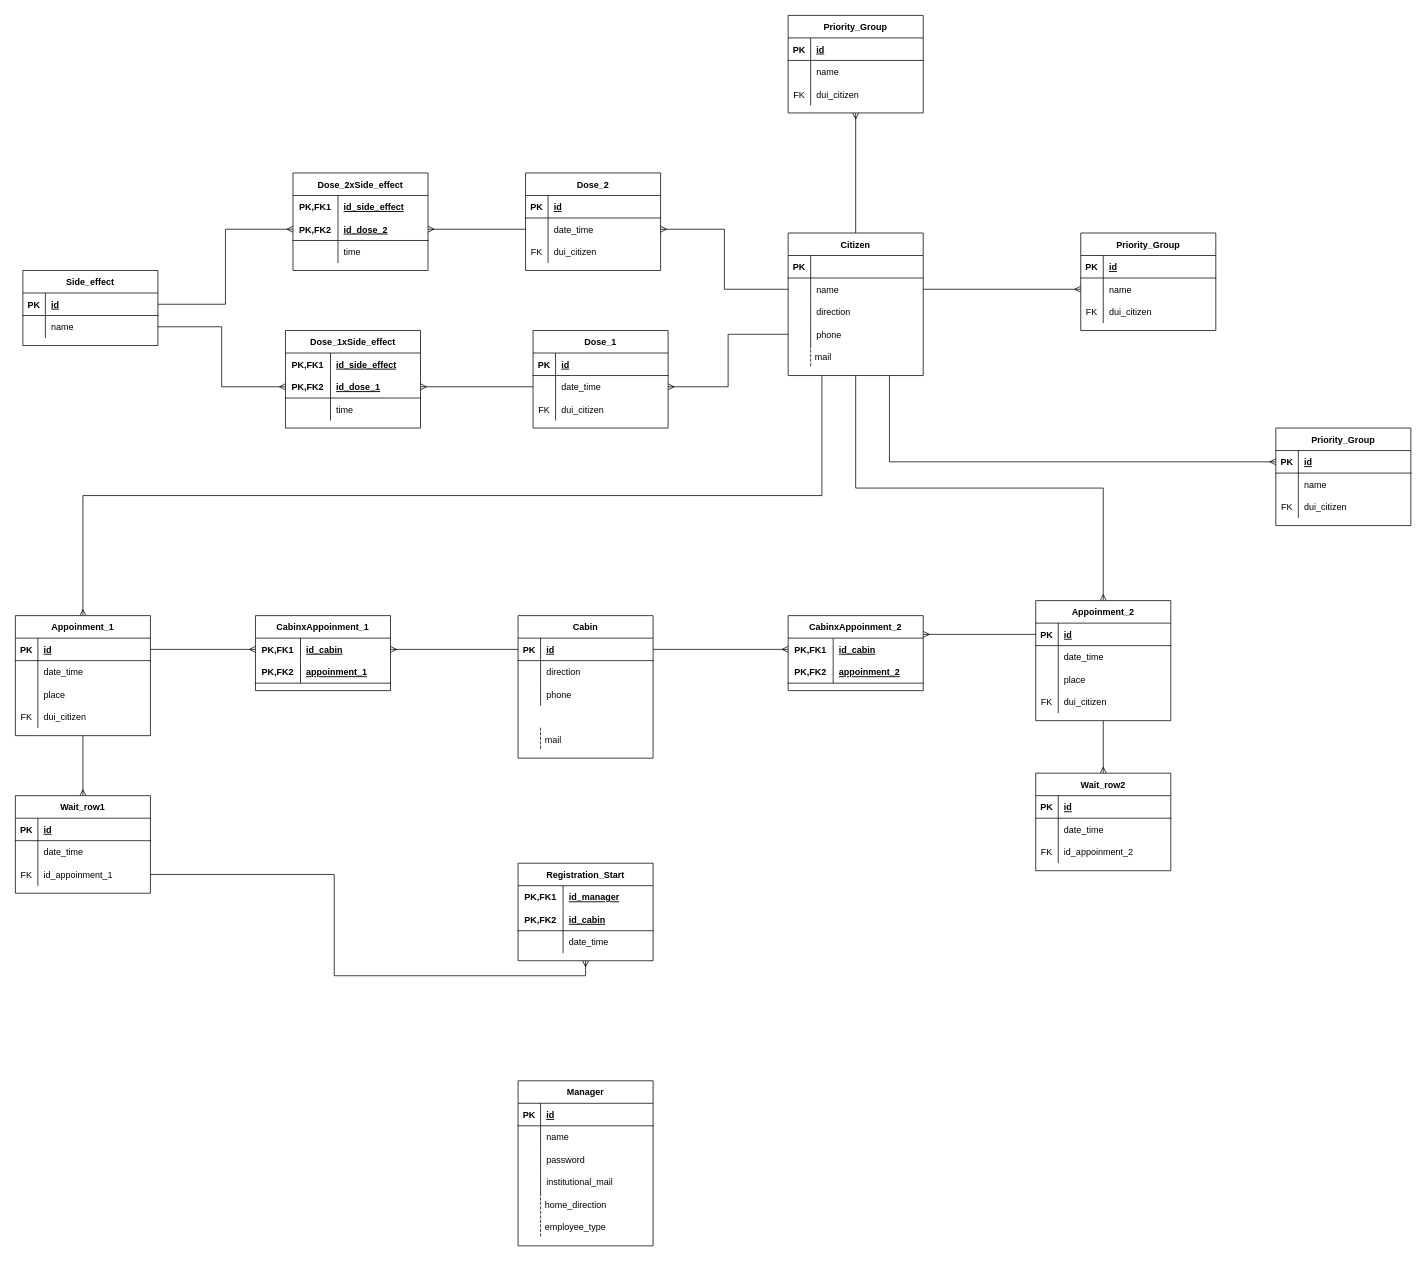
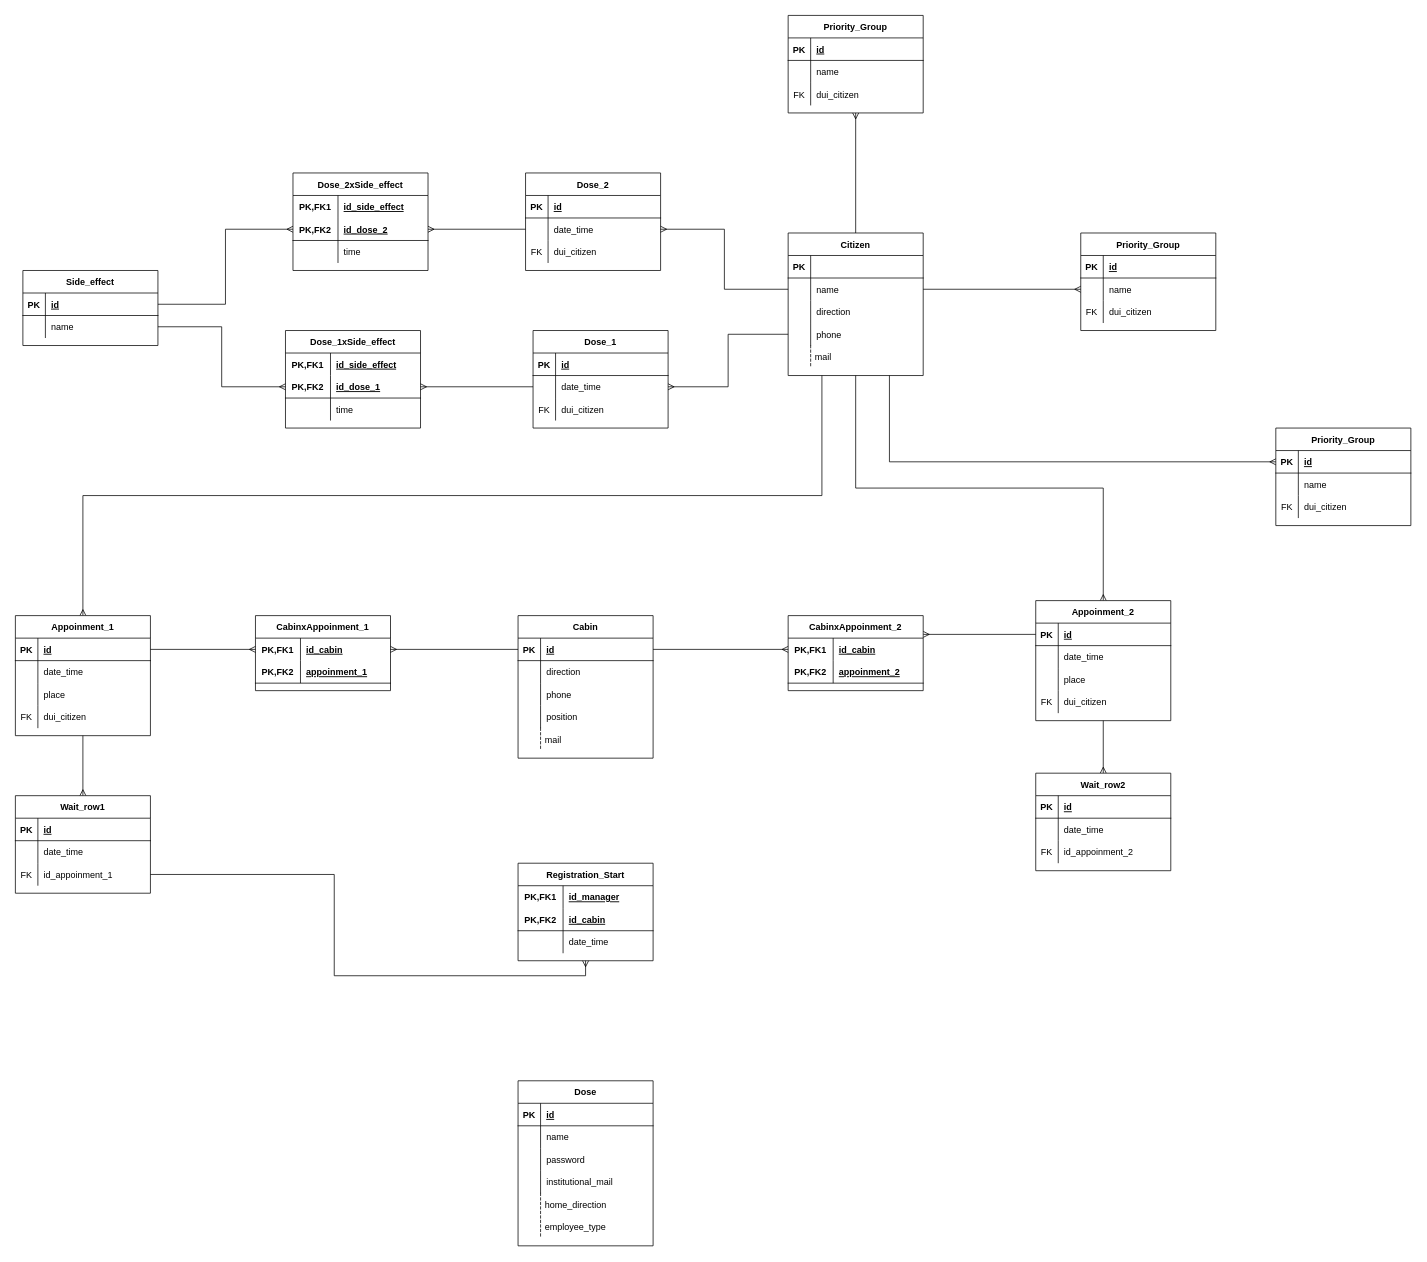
+ <mxCell id="42" value="position" style="shape=partialRectangle;connectable=0;fillColor=none;top=0;left=0;bottom=0;right=0;align=left;spacingLeft=6;overflow=hidden;" vertex="1" parent="40"><mxGeometry x="30" width="150" height="30" as="geometry" /></mxCell>
- <mxCell id="2" value="Manager" style="shape=table;startSize=30;container=1;collapsible=1;childLayout=tableLayout;fixedRows=1;rowLines=0;fontStyle=1;align=center;resizeLast=1;" vertex="1" parent="1"><mxGeometry x="690" y="1440" width="180" height="220" as="geometry"><mxRectangle x="300" y="190" width="80" height="30" as="alternateBounds" /></mxGeometry></mxCell>
+ <mxCell id="2" value="Dose" style="shape=table;startSize=30;container=1;collapsible=1;childLayout=tableLayout;fixedRows=1;rowLines=0;fontStyle=1;align=center;resizeLast=1;" vertex="1" parent="1"><mxGeometry x="690" y="1440" width="180" height="220" as="geometry"><mxRectangle x="300" y="190" width="80" height="30" as="alternateBounds" /></mxGeometry></mxCell>
